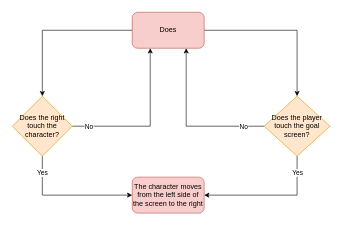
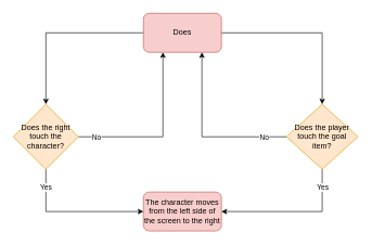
- <mxCell id="14" value="Does the player touch the goal screen?" style="rhombus;whiteSpace=wrap;html=1;fillColor=#ffe6cc;strokeColor=#d79b00;" vertex="1" parent="1"><mxGeometry x="440" y="160" width="110" height="100" as="geometry" /></mxCell>
+ <mxCell id="14" value="Does the player touch the goal item?" style="rhombus;whiteSpace=wrap;html=1;fillColor=#ffe6cc;strokeColor=#d79b00;" vertex="1" parent="1"><mxGeometry x="440" y="160" width="110" height="100" as="geometry" /></mxCell>
